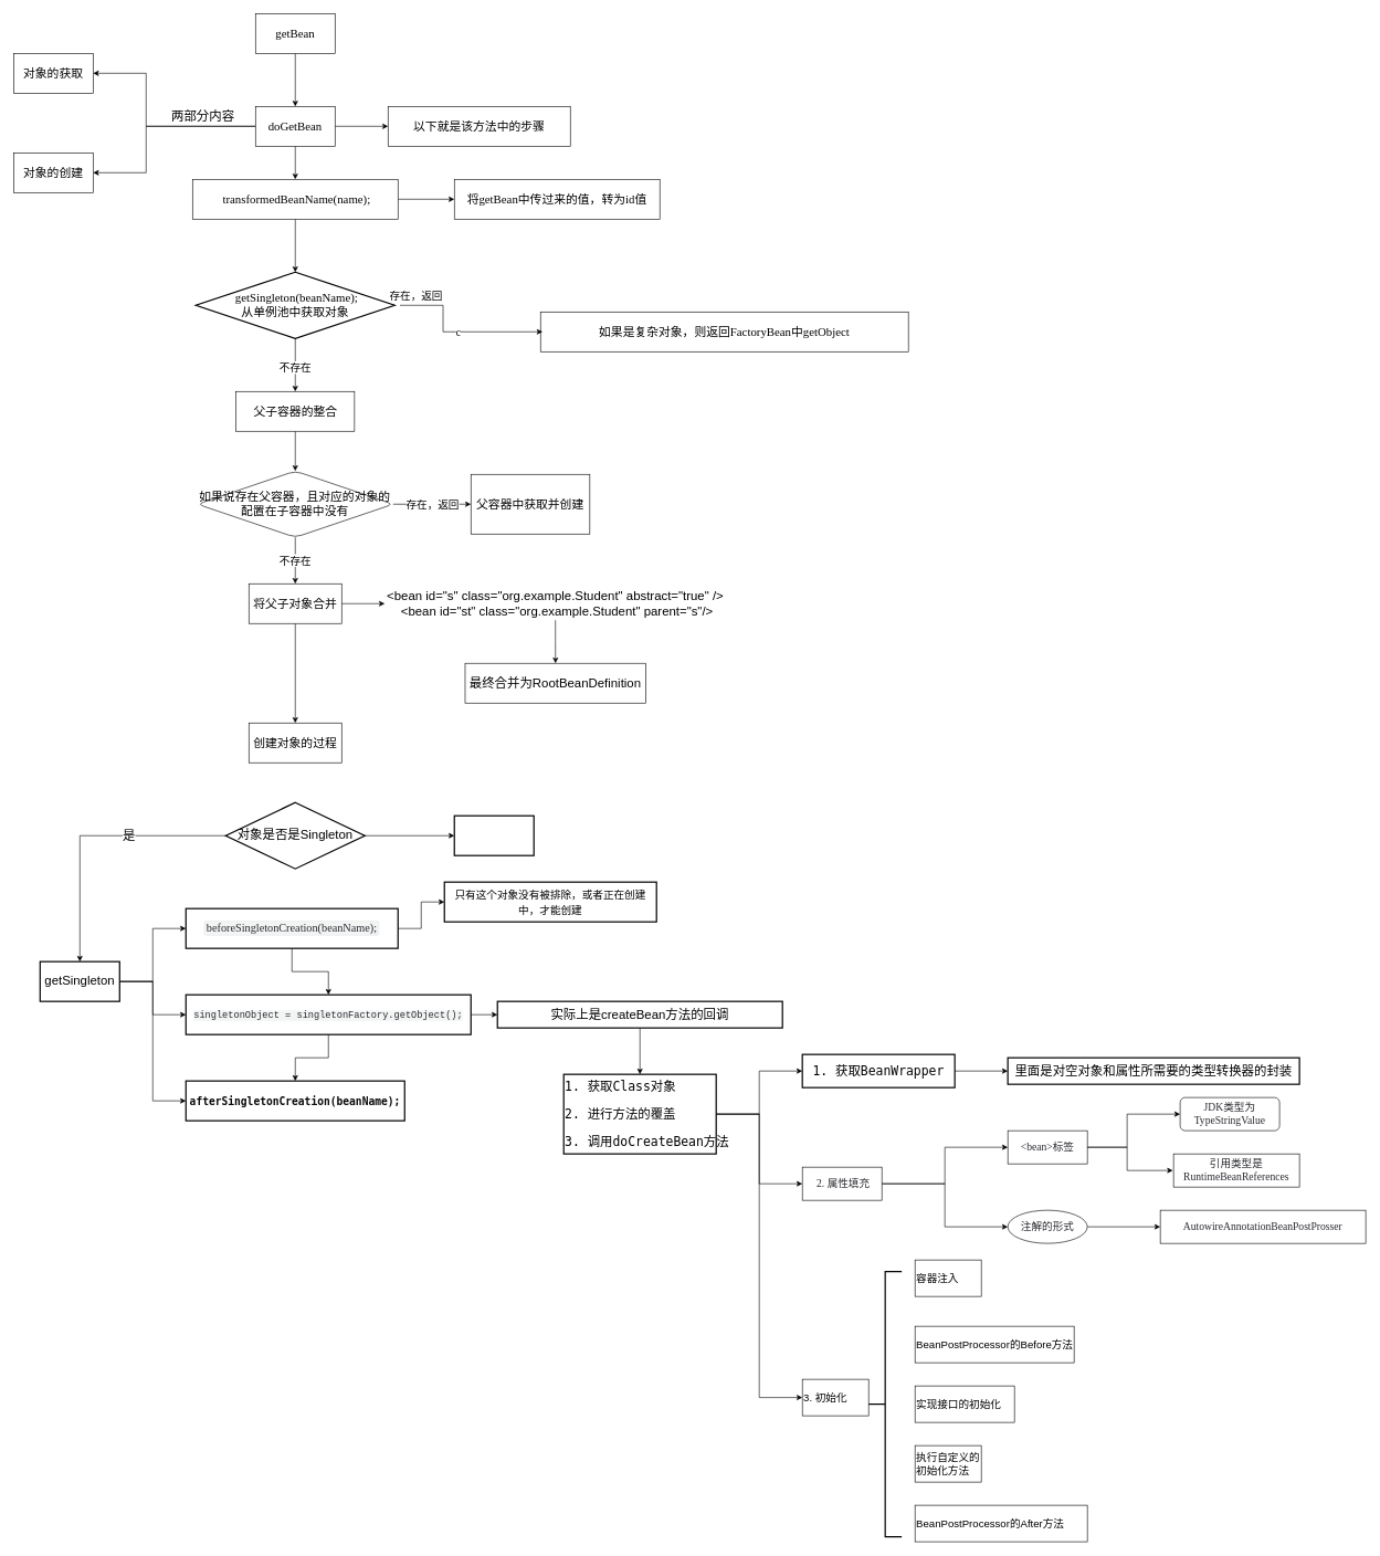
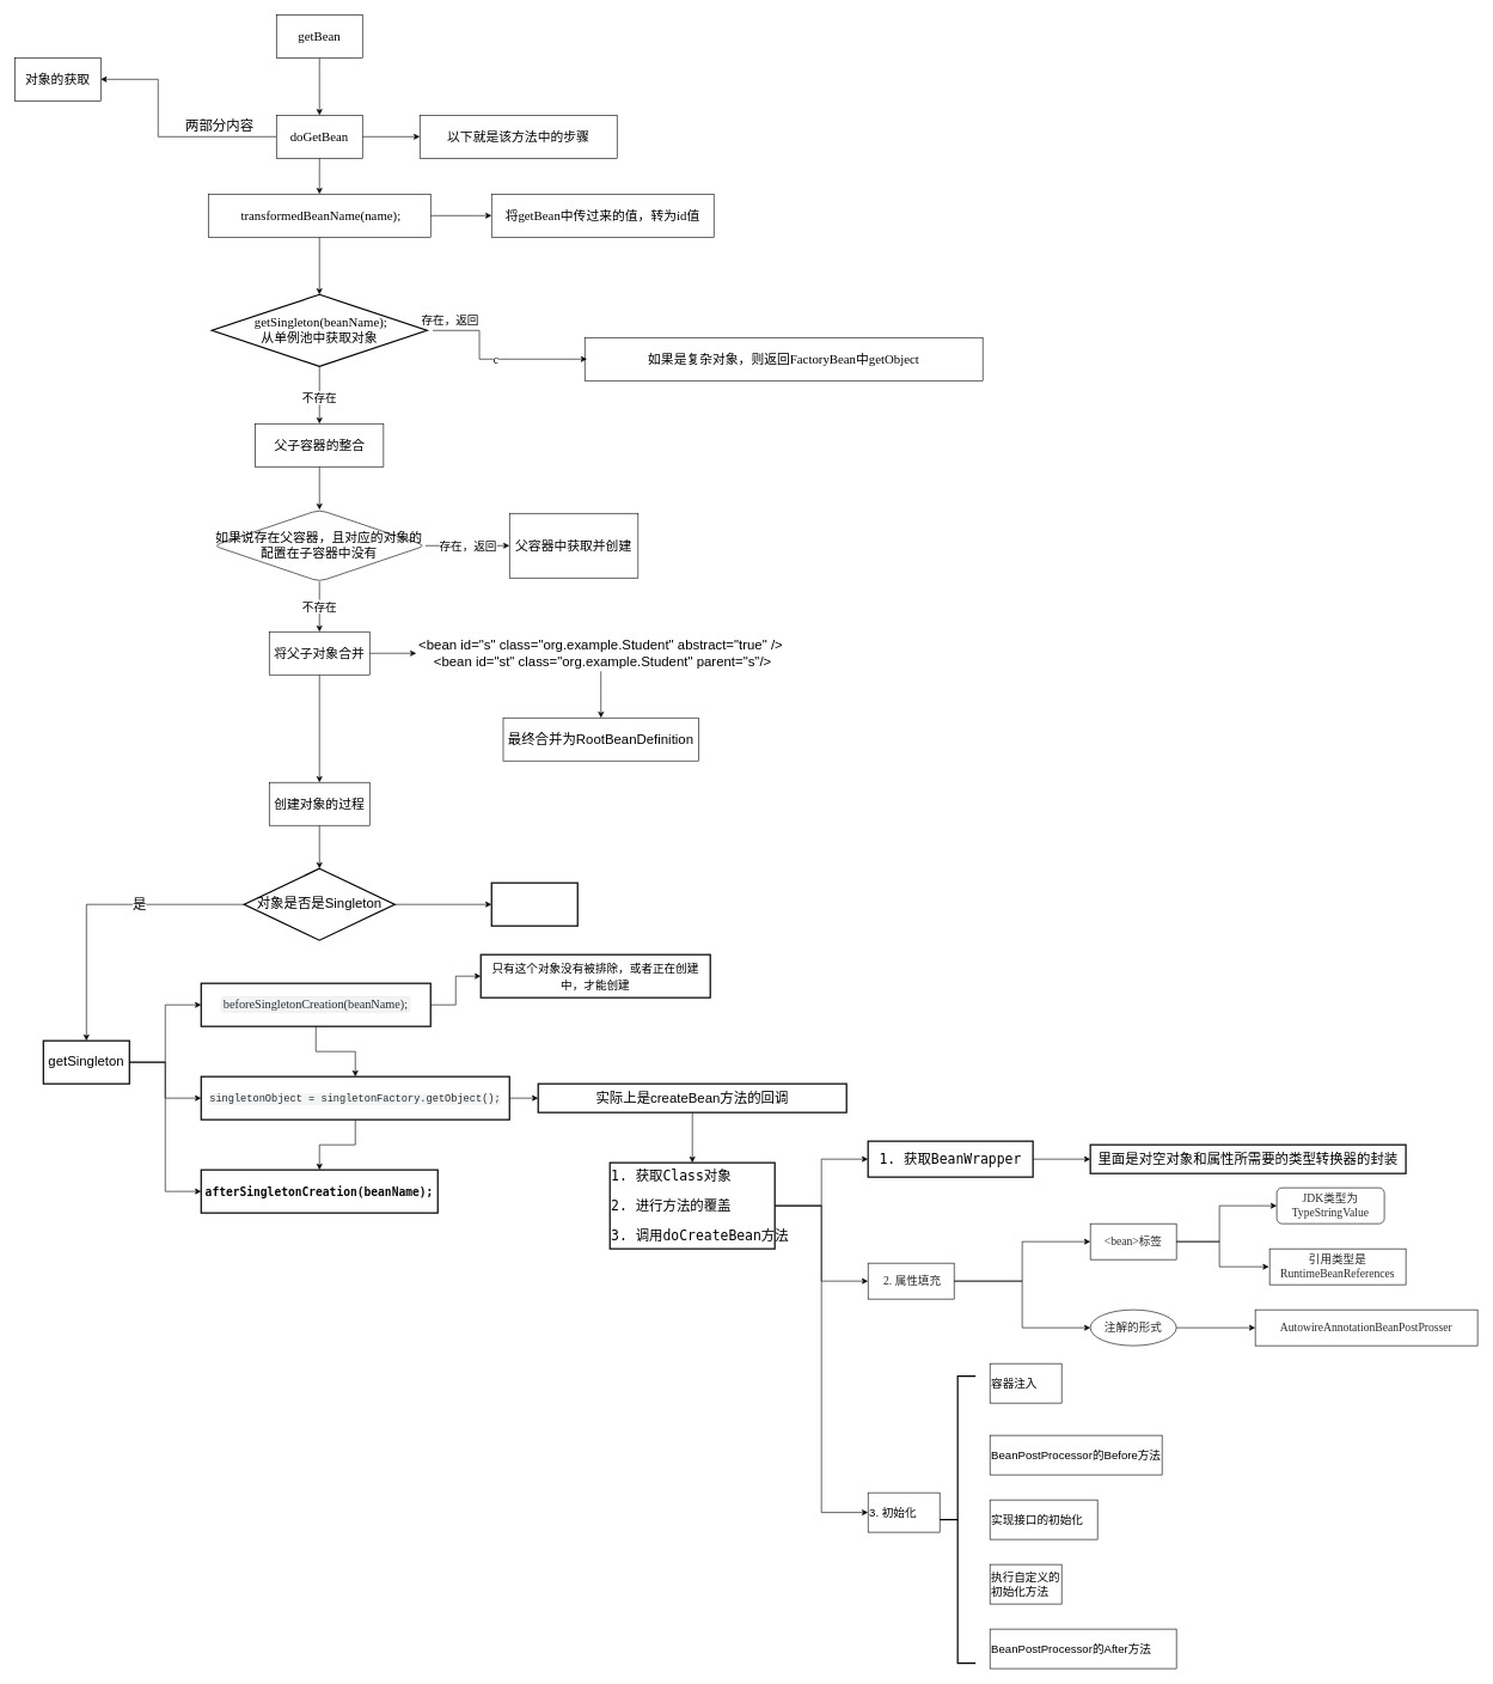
- <mxCell id="30" value="&lt;font face=&quot;Comic Sans MS&quot;&gt;&lt;span style=&quot;font-size: 18px&quot;&gt;对象的创建&lt;/span&gt;&lt;/font&gt;" style="rounded=0;whiteSpace=wrap;html=1;" parent="1" vertex="1"><mxGeometry x="20" y="230" width="120" height="60" as="geometry" /></mxCell>
- <mxCell id="7" value="" style="edgeStyle=orthogonalEdgeStyle;rounded=0;orthogonalLoop=1;jettySize=auto;html=1;entryX=1;entryY=0.5;entryDx=0;entryDy=0;" parent="1" source="8" target="30" edge="1"><mxGeometry relative="1" as="geometry"><Array as="points"><mxPoint x="220" y="190" /><mxPoint x="220" y="260" /></Array></mxGeometry></mxCell>
+ <mxCell id="35" style="edgeStyle=orthogonalEdgeStyle;rounded=0;orthogonalLoop=1;jettySize=auto;html=1;entryX=0.5;entryY=0;entryDx=0;entryDy=0;entryPerimeter=0;fontSize=19;" parent="1" source="36" target="40" edge="1"><mxGeometry relative="1" as="geometry" /></mxCell>
